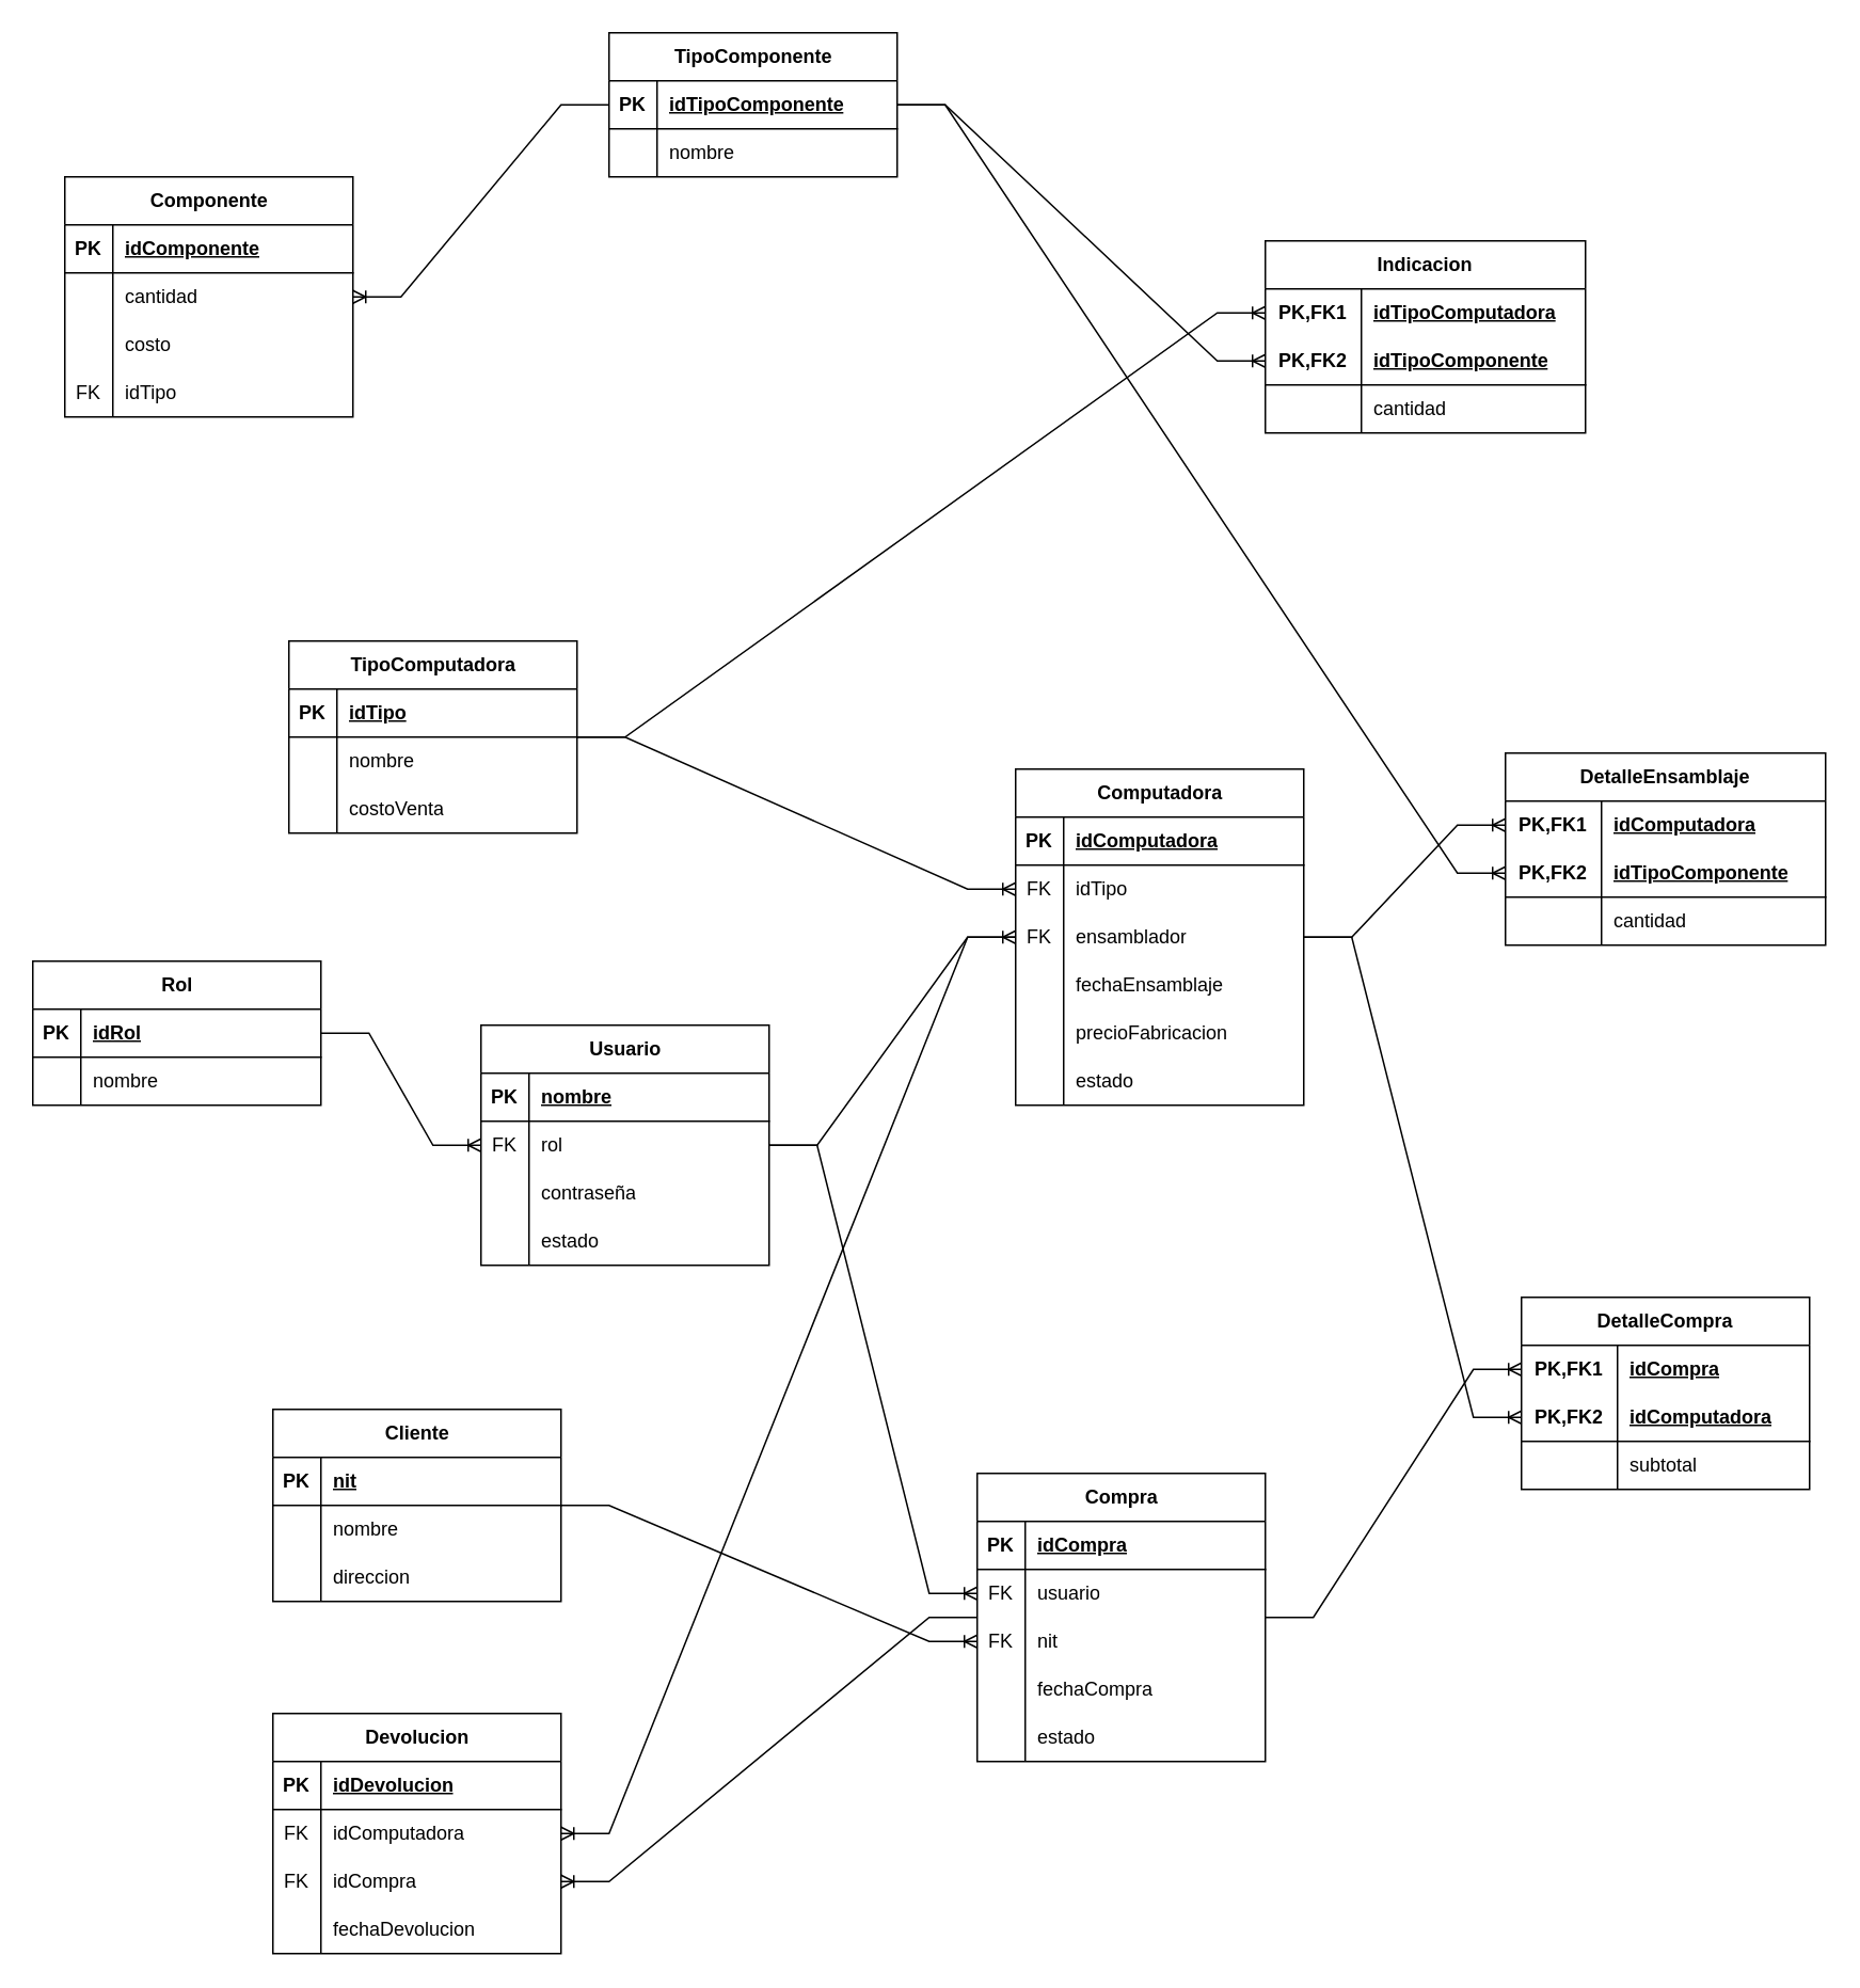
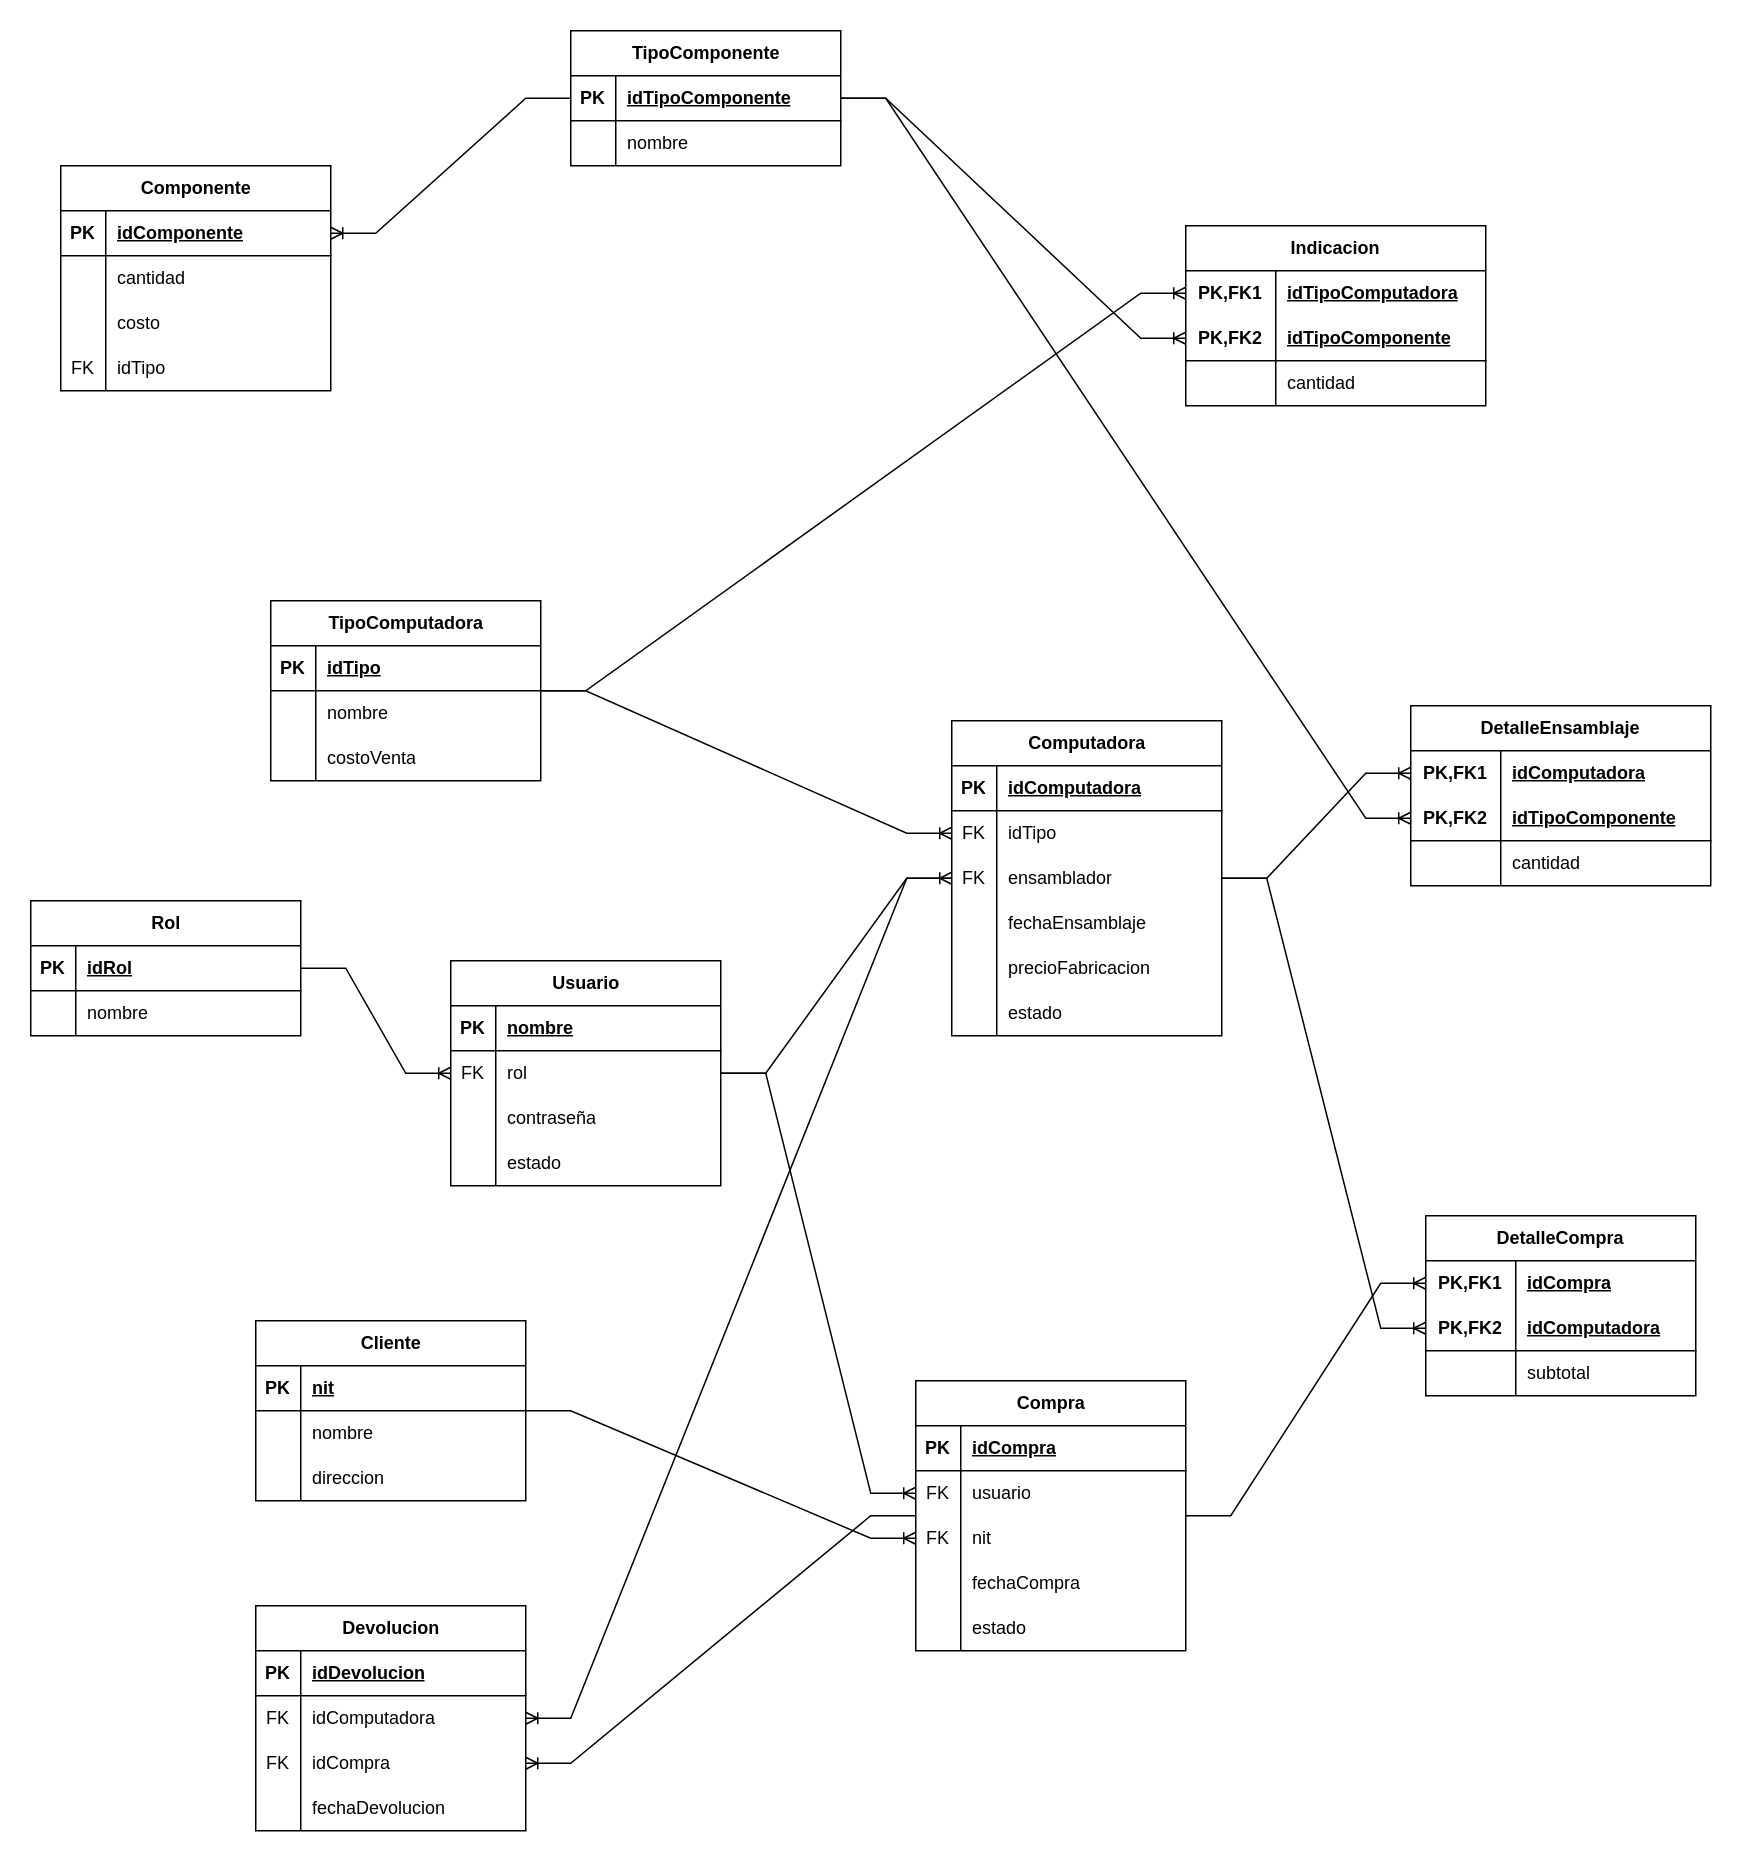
- <mxCell id="43" value="" style="edgeStyle=entityRelationEdgeStyle;fontSize=12;html=1;endArrow=ERoneToMany;rounded=0;" parent="1" source="2" target="9" edge="1"><mxGeometry width="100" height="100" relative="1" as="geometry"><mxPoint x="550" y="320" as="sourcePoint" /><mxPoint x="650" y="220" as="targetPoint" /></mxGeometry></mxCell>
+ <mxCell id="43" value="" style="edgeStyle=entityRelationEdgeStyle;fontSize=12;html=1;endArrow=ERoneToMany;rounded=0;" parent="1" source="2" target="12" edge="1"><mxGeometry width="100" height="100" relative="1" as="geometry"><mxPoint x="550" y="320" as="sourcePoint" /><mxPoint x="650" y="220" as="targetPoint" /></mxGeometry></mxCell>
